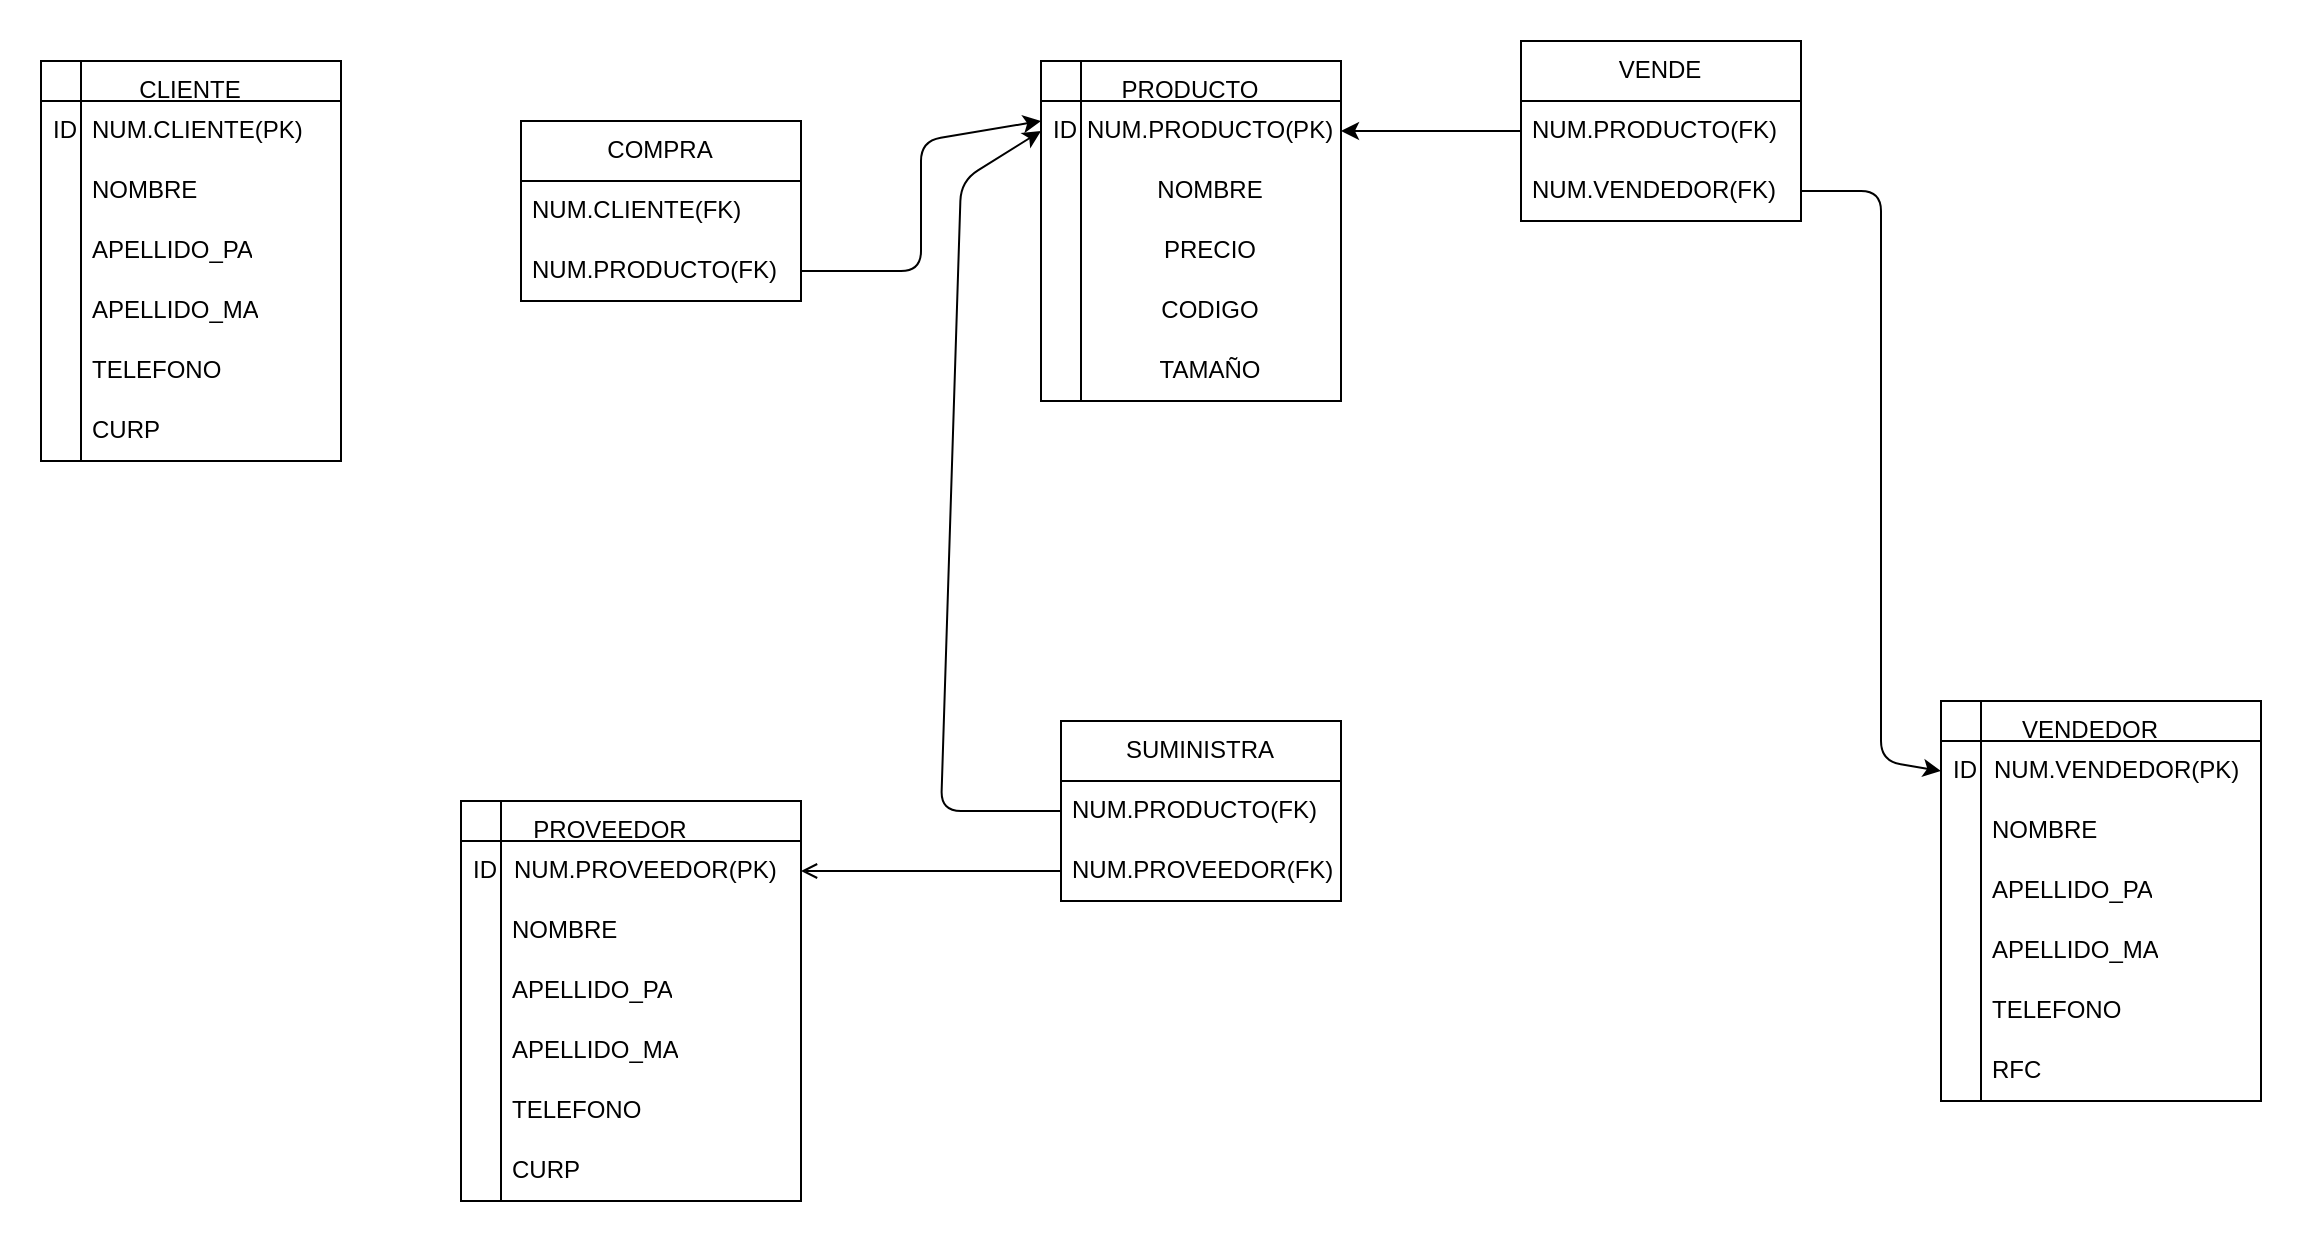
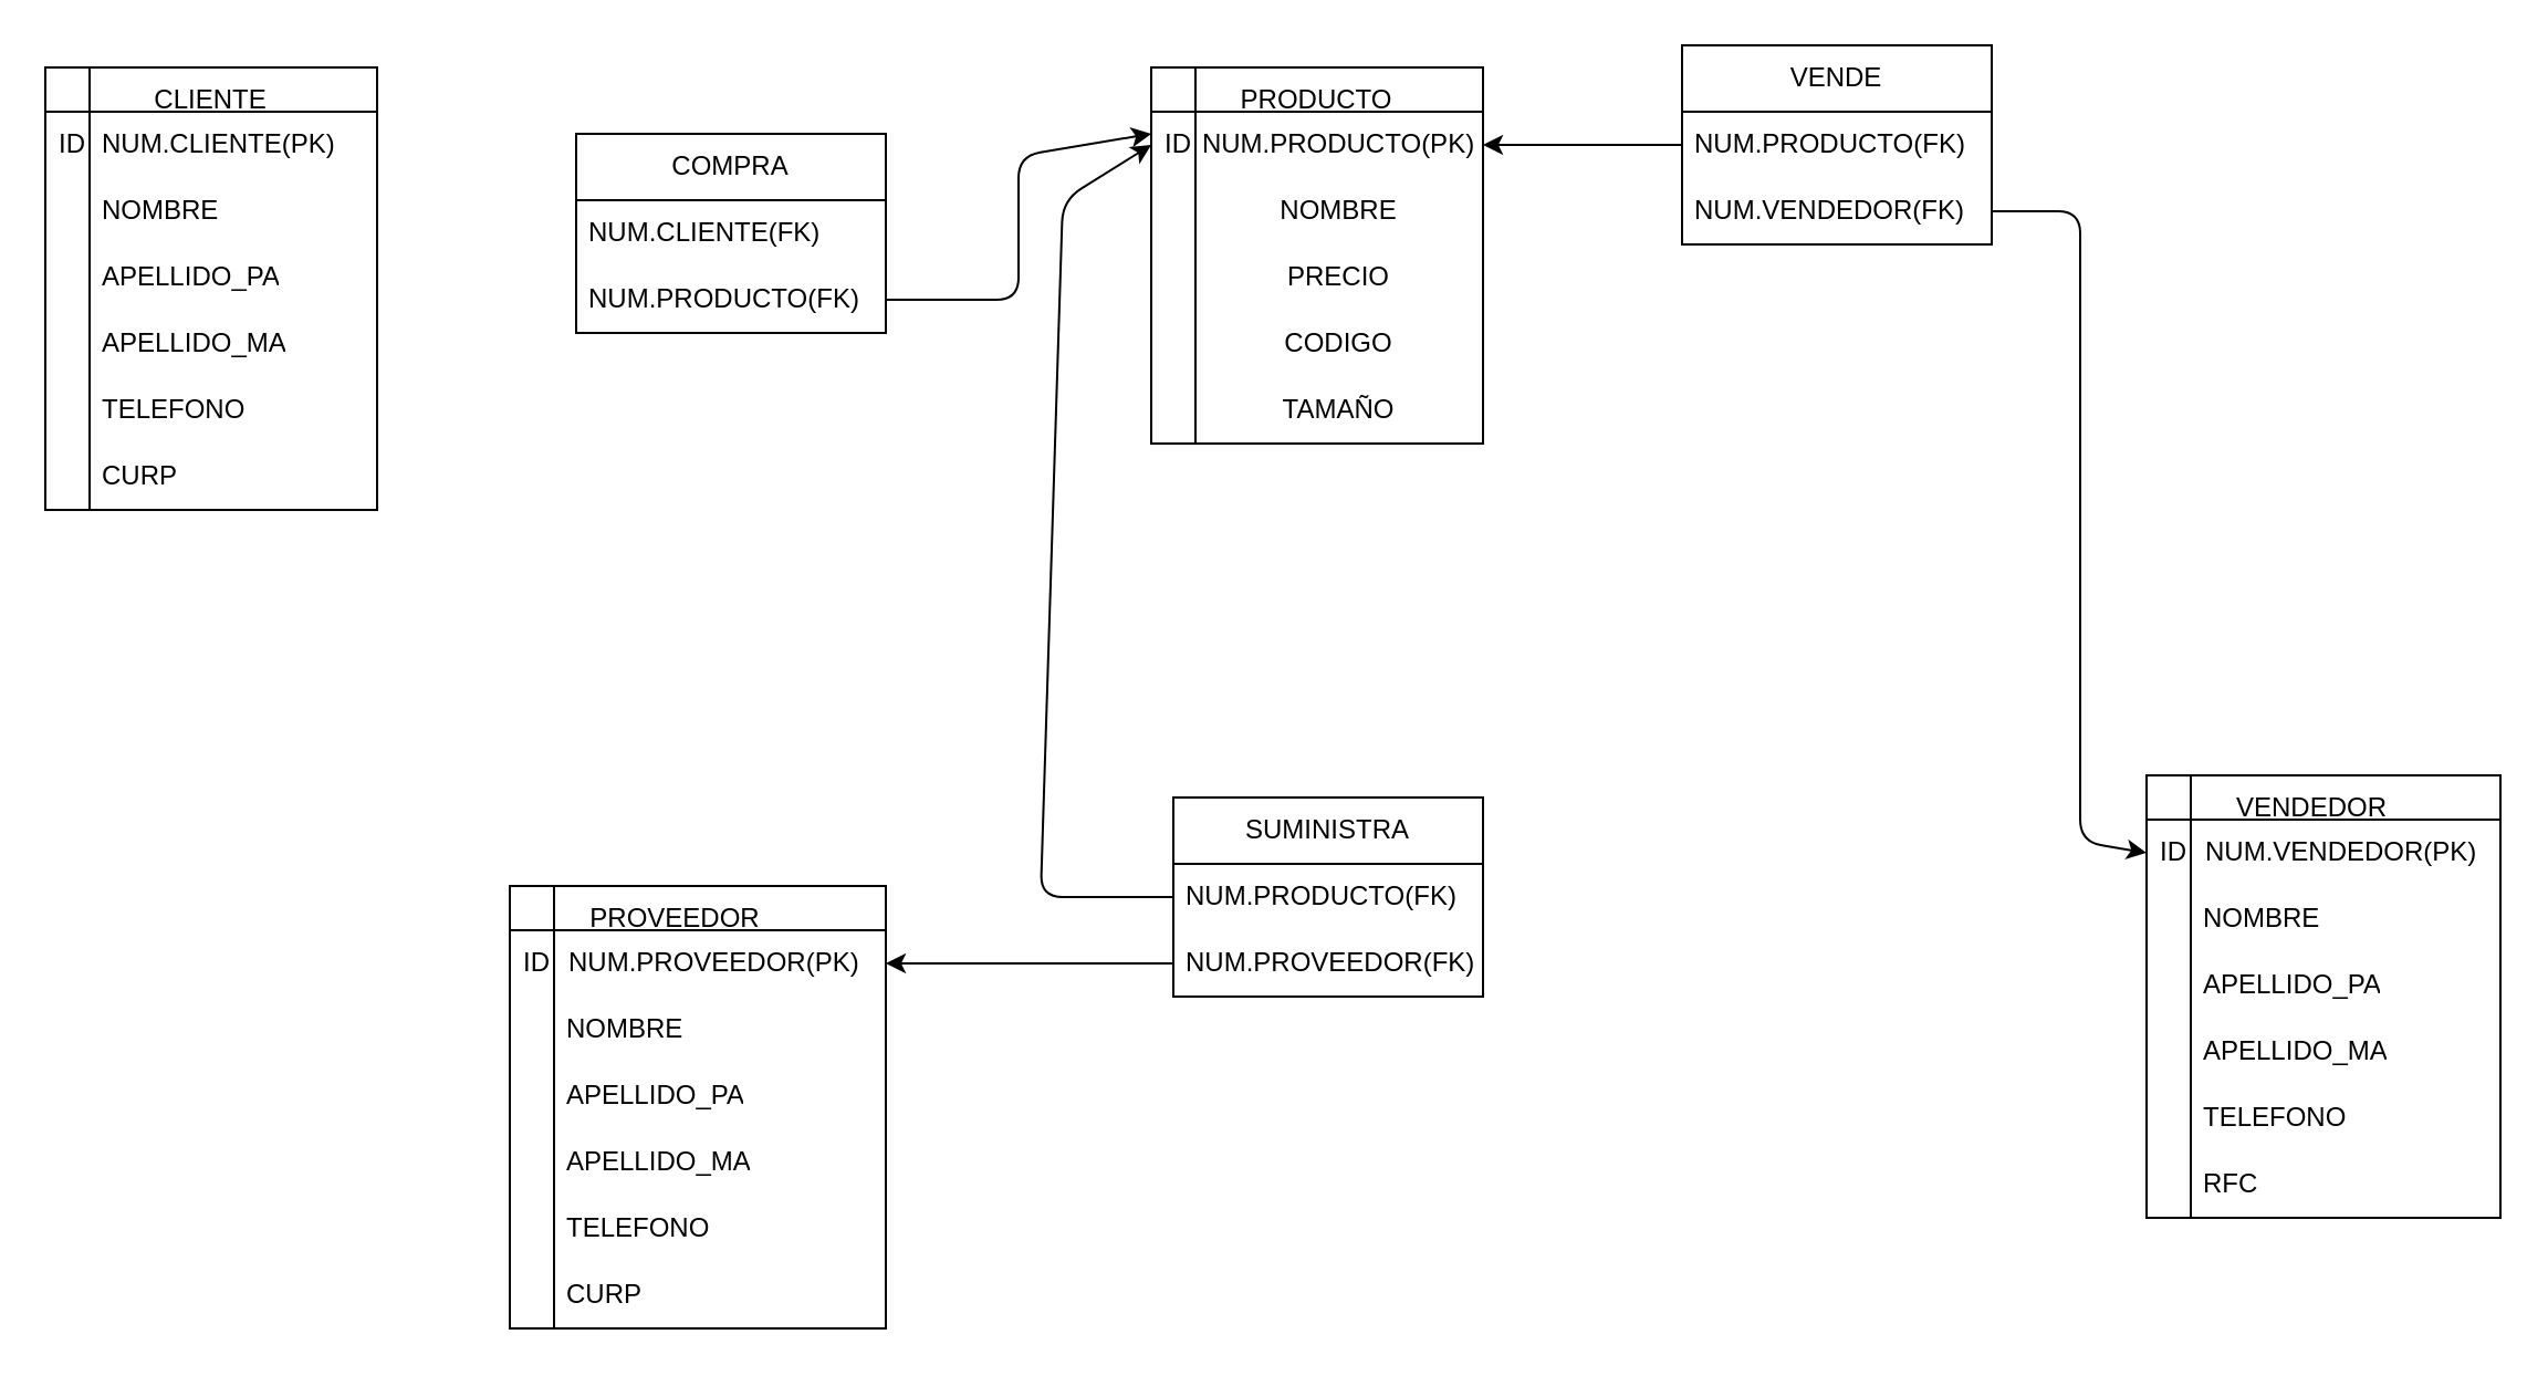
- <mxCell id="48" style="edgeStyle=none;html=1;exitX=0;exitY=0.5;exitDx=0;exitDy=0;entryX=1;entryY=0.5;entryDx=0;entryDy=0;endArrow=open;" edge="1" parent="1" source="43" target="30"><mxGeometry relative="1" as="geometry" /></mxCell>
+ <mxCell id="48" style="edgeStyle=none;html=1;exitX=0;exitY=0.5;exitDx=0;exitDy=0;entryX=1;entryY=0.5;entryDx=0;entryDy=0;" edge="1" parent="1" source="43" target="30"><mxGeometry relative="1" as="geometry" /></mxCell>
